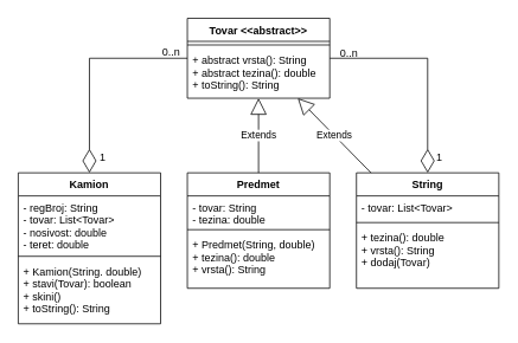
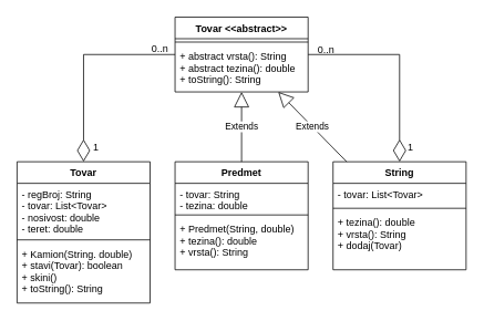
- <mxCell id="16" value="Kamion" style="swimlane;fontStyle=1;align=center;verticalAlign=top;childLayout=stackLayout;horizontal=1;startSize=26;horizontalStack=0;resizeParent=1;resizeParentMax=0;resizeLast=0;collapsible=1;marginBottom=0;" vertex="1" parent="1"><mxGeometry x="20" y="194" width="160" height="170" as="geometry" /></mxCell>
+ <mxCell id="16" value="Tovar" style="swimlane;fontStyle=1;align=center;verticalAlign=top;childLayout=stackLayout;horizontal=1;startSize=26;horizontalStack=0;resizeParent=1;resizeParentMax=0;resizeLast=0;collapsible=1;marginBottom=0;" vertex="1" parent="1"><mxGeometry x="20" y="194" width="160" height="170" as="geometry" /></mxCell>
